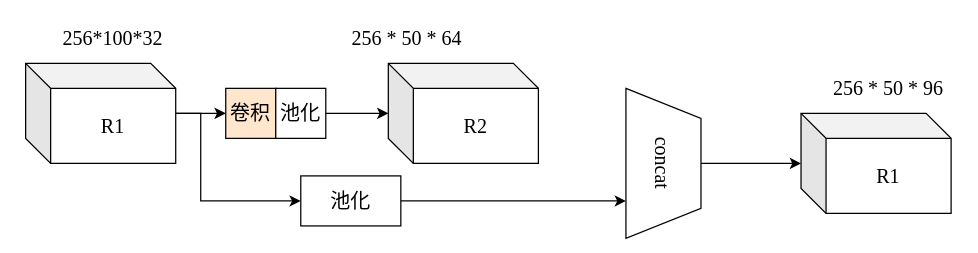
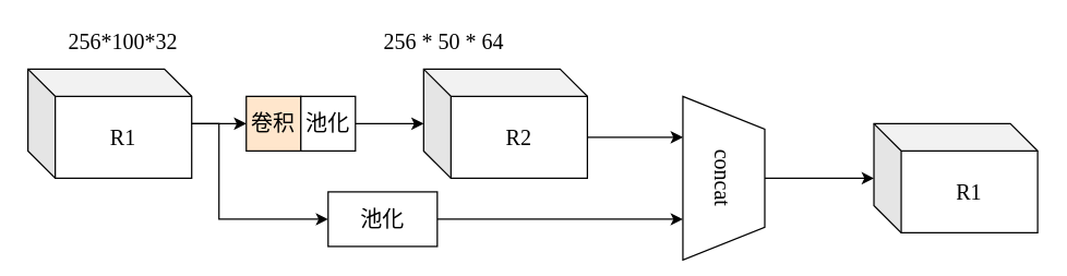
- <mxCell id="17" value="&lt;font style=&quot;vertical-align: inherit; font-size: 16px;&quot;&gt;&lt;font style=&quot;vertical-align: inherit; font-size: 16px;&quot;&gt;&lt;font style=&quot;vertical-align: inherit; font-size: 16px;&quot;&gt;&lt;font style=&quot;vertical-align: inherit; font-size: 16px;&quot;&gt;&lt;font style=&quot;vertical-align: inherit; font-size: 16px;&quot;&gt;&lt;font style=&quot;vertical-align: inherit; font-size: 16px;&quot;&gt;&lt;font style=&quot;vertical-align: inherit; font-size: 16px;&quot;&gt;&lt;font style=&quot;vertical-align: inherit; font-size: 16px;&quot;&gt;256 * 50 * 96&lt;/font&gt;&lt;/font&gt;&lt;/font&gt;&lt;/font&gt;&lt;/font&gt;&lt;/font&gt;&lt;/font&gt;&lt;/font&gt;" style="text;html=1;strokeColor=none;fillColor=none;align=center;verticalAlign=middle;whiteSpace=wrap;rounded=0;fontFamily=Times New Roman;fontSize=16;" vertex="1" parent="1"><mxGeometry x="660" y="60" width="100" height="20" as="geometry" /></mxCell>
+ <mxCell id="4" value="" style="edgeStyle=orthogonalEdgeStyle;rounded=0;orthogonalLoop=1;jettySize=auto;html=1;entryX=0.25;entryY=1;entryDx=0;entryDy=0;exitX=0;exitY=0;exitDx=120;exitDy=50;exitPerimeter=0;fontFamily=Times New Roman;fontSize=16;" parent="1" source="5" target="7" edge="1"><mxGeometry relative="1" as="geometry"><Array as="points" /></mxGeometry></mxCell>
